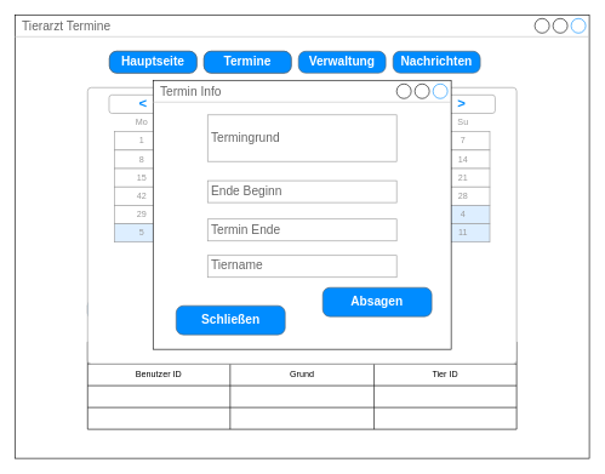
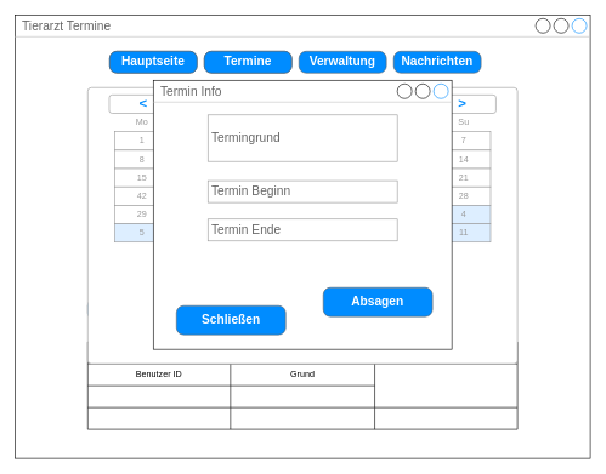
- <mxCell id="73" value="Ende Beginn" style="strokeWidth=1;shadow=0;dashed=0;align=center;html=1;shape=mxgraph.mockup.forms.pwField;strokeColor=#999999;mainText=;align=left;fontColor=#666666;fontSize=17;spacingLeft=3;" vertex="1" parent="17"><mxGeometry x="165" y="128.08" width="260" height="30.07" as="geometry" /></mxCell>
+ <mxCell id="73" value="Termin Beginn" style="strokeWidth=1;shadow=0;dashed=0;align=center;html=1;shape=mxgraph.mockup.forms.pwField;strokeColor=#999999;mainText=;align=left;fontColor=#666666;fontSize=17;spacingLeft=3;" vertex="1" parent="17"><mxGeometry x="165" y="128.08" width="260" height="30.07" as="geometry" /></mxCell>
- <mxCell id="72" value="Tiername" style="strokeWidth=1;shadow=0;dashed=0;align=center;html=1;shape=mxgraph.mockup.forms.pwField;strokeColor=#999999;mainText=;align=left;fontColor=#666666;fontSize=17;spacingLeft=3;" vertex="1" parent="17"><mxGeometry x="165" y="230.91" width="260" height="30.07" as="geometry" /></mxCell>
- <mxCell id="7" value="Tier ID" style="shape=partialRectangle;html=1;whiteSpace=wrap;connectable=0;fillColor=none;top=0;left=0;bottom=0;right=0;overflow=hidden;" vertex="1" parent="4"><mxGeometry x="394" width="196" height="30" as="geometry" /></mxCell>
